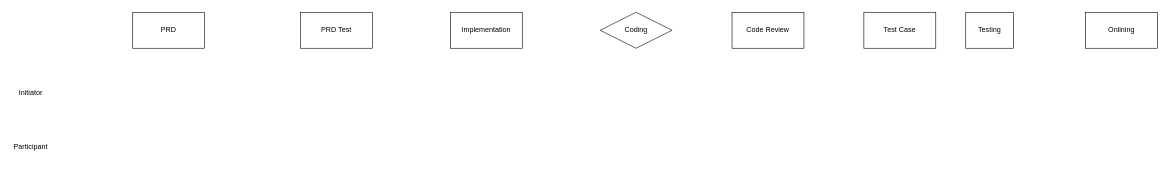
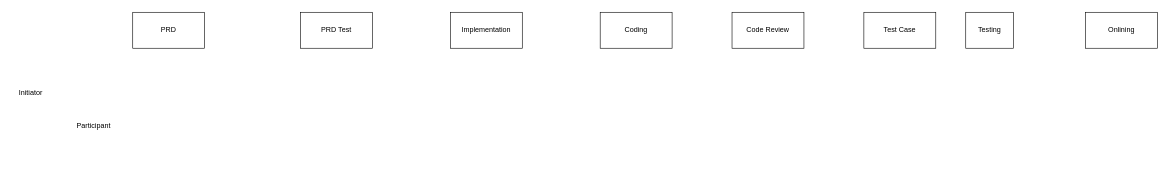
- <mxCell id="7" value="Coding" style="rhombus;whiteSpace=wrap;html=1;" parent="1" vertex="1"><mxGeometry x="1000" y="20" width="120" height="60" as="geometry" /></mxCell>
+ <mxCell id="7" value="Coding" style="rounded=0;whiteSpace=wrap;html=1;" parent="1" vertex="1"><mxGeometry x="1000" y="20" width="120" height="60" as="geometry" /></mxCell>
- <mxCell id="5" value="Participant" style="text;html=1;strokeColor=none;fillColor=none;align=center;verticalAlign=middle;whiteSpace=wrap;rounded=0;" parent="1" vertex="1"><mxGeometry x="20" y="230" width="60" height="30" as="geometry" /></mxCell>
+ <mxCell id="5" value="Participant" style="text;html=1;strokeColor=none;fillColor=none;align=center;verticalAlign=middle;whiteSpace=wrap;rounded=0;" parent="1" vertex="1"><mxGeometry x="125" y="195" width="60" height="30" as="geometry" /></mxCell>
